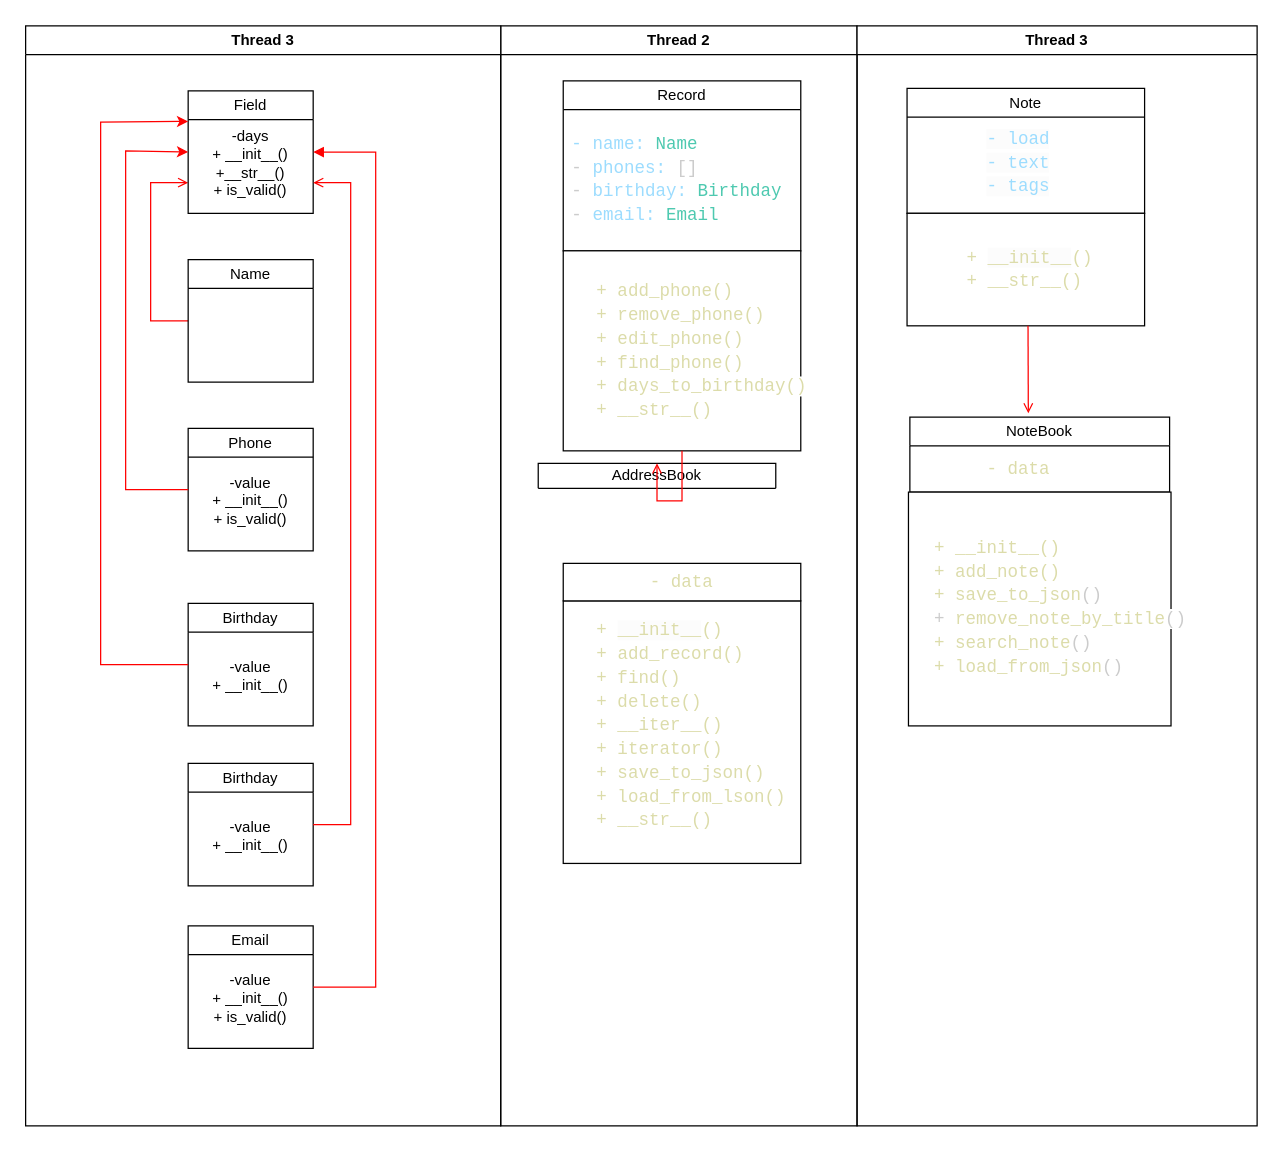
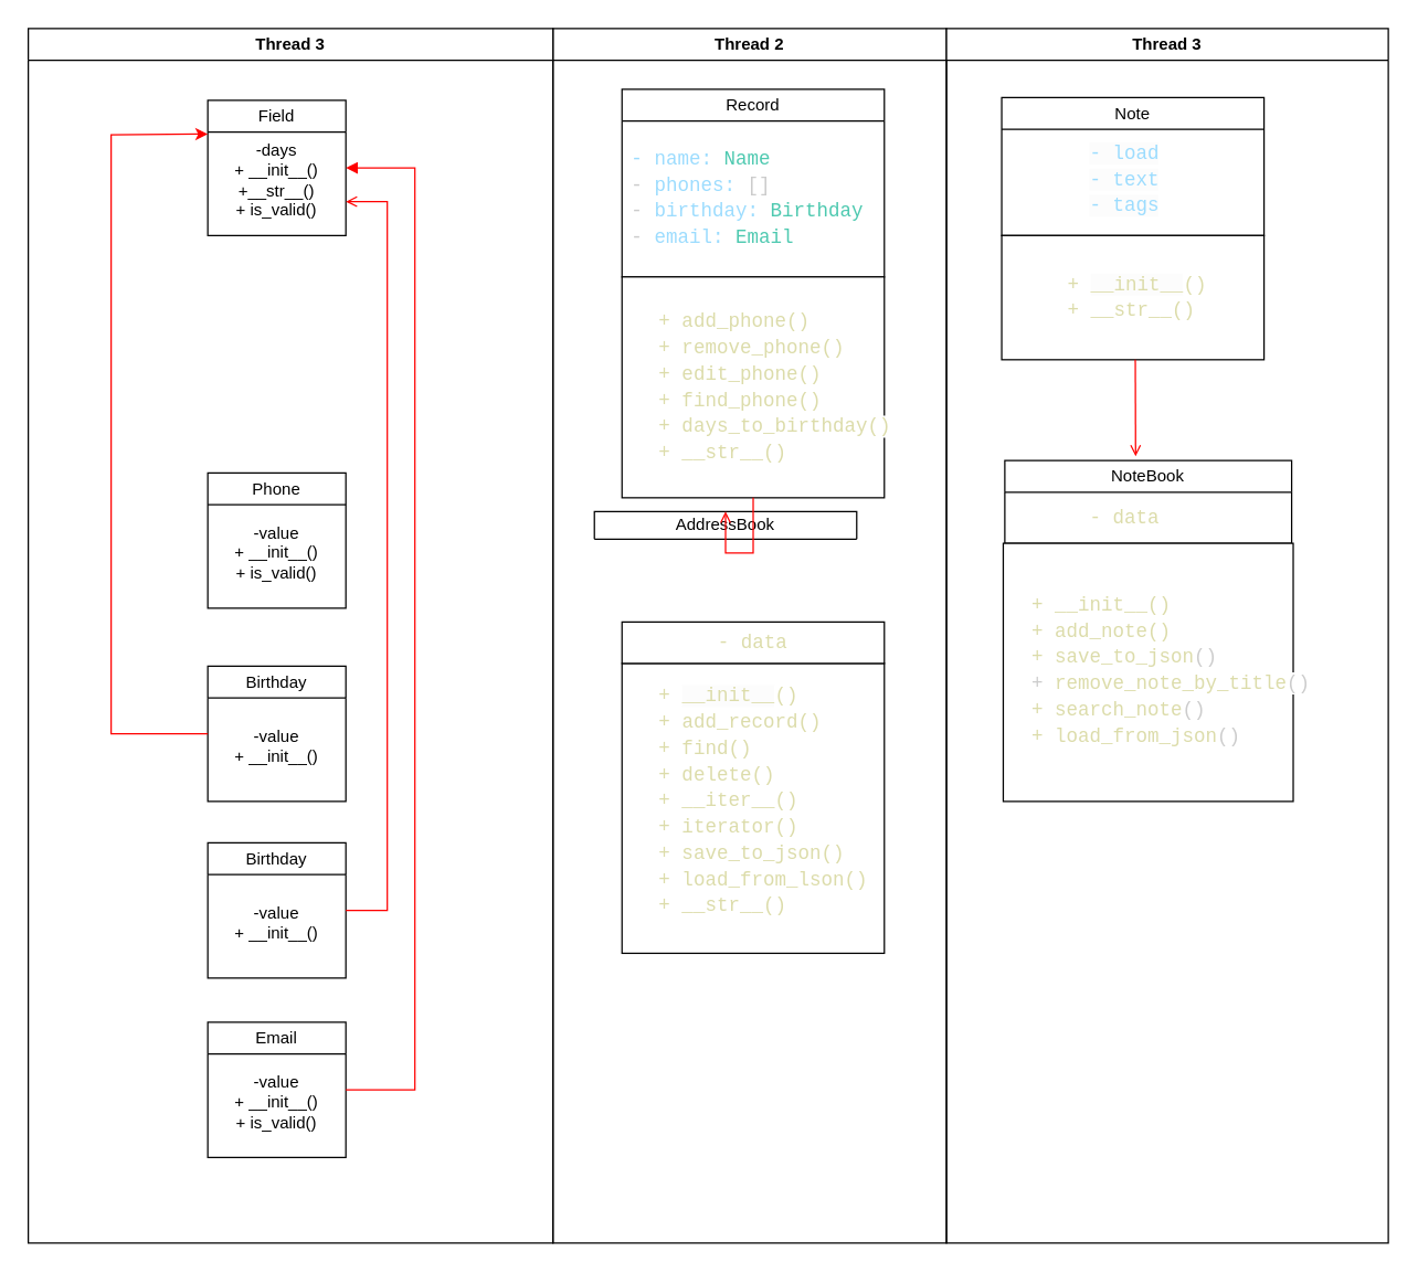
- <mxCell id="4" value="" style="edgeStyle=elbowEdgeStyle;elbow=horizontal;strokeColor=#FF0000;endArrow=open;endFill=1;rounded=0;entryX=0;entryY=0.75;entryDx=0;entryDy=0;exitX=0;exitY=0.5;exitDx=0;exitDy=0;" parent="3" source="7" target="5" edge="1"><mxGeometry width="100" height="100" relative="1" as="geometry"><mxPoint x="130" y="350" as="sourcePoint" /><mxPoint x="130" y="107" as="targetPoint" /><Array as="points"><mxPoint x="100" y="250" /></Array></mxGeometry></mxCell>
- <mxCell id="7" value="&lt;span style=&quot;font-weight: 400; text-wrap: nowrap;&quot;&gt;Name&lt;/span&gt;" style="swimlane;whiteSpace=wrap;html=1;" vertex="1" parent="3"><mxGeometry x="130" y="187" width="100" height="98" as="geometry" /></mxCell>
- <mxCell id="16" value="" style="endArrow=classic;html=1;rounded=0;exitX=0;exitY=0.5;exitDx=0;exitDy=0;entryX=0;entryY=0.5;entryDx=0;entryDy=0;strokeColor=#FF0000;" edge="1" parent="3" source="8" target="5"><mxGeometry width="50" height="50" relative="1" as="geometry"><mxPoint x="90" y="371" as="sourcePoint" /><mxPoint x="410" y="210" as="targetPoint" /><Array as="points"><mxPoint x="80" y="371" /><mxPoint x="80" y="100" /></Array></mxGeometry></mxCell>
